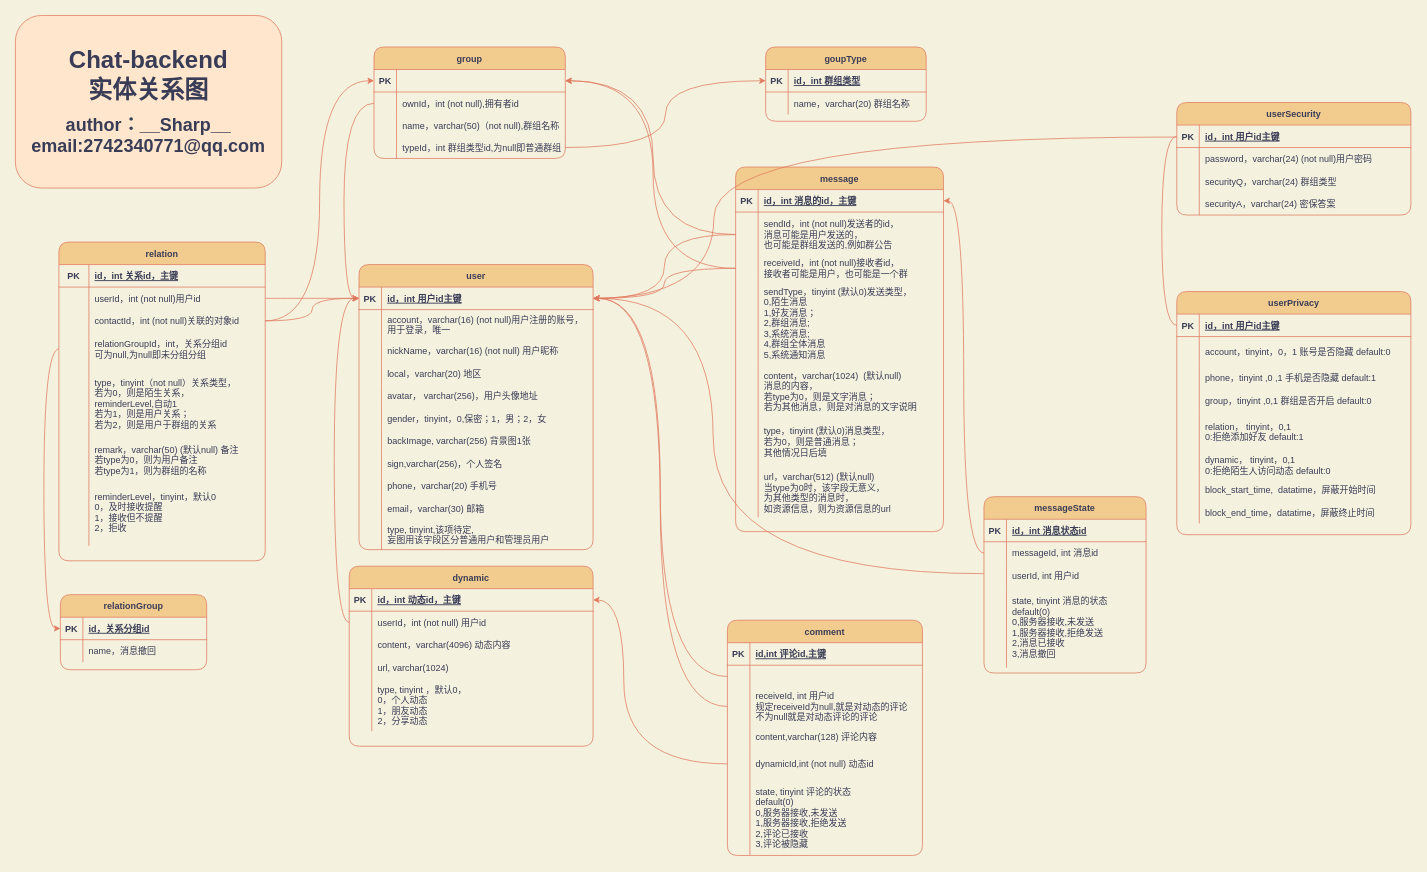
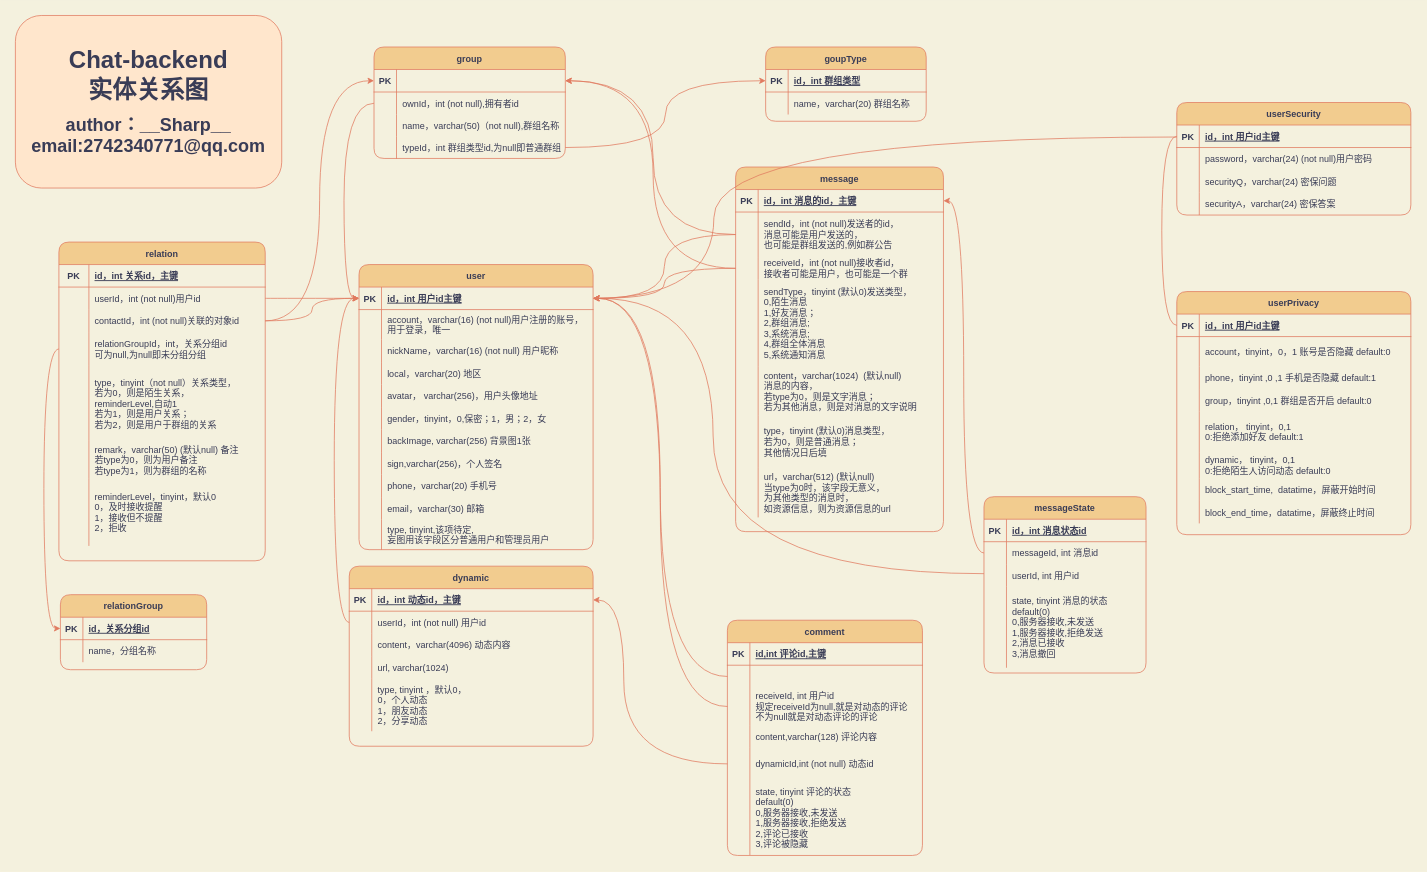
- <mxCell id="179" value="securityQ，varchar(24) 群组类型" style="shape=partialRectangle;connectable=0;fillColor=none;top=0;left=0;bottom=0;right=0;align=left;spacingLeft=6;overflow=hidden;fontColor=#393C56;strokeColor=#E07A5F;rounded=1;" parent="177" vertex="1"><mxGeometry x="30" width="282" height="30" as="geometry" /></mxCell>
+ <mxCell id="179" value="securityQ，varchar(24) 密保问题" style="shape=partialRectangle;connectable=0;fillColor=none;top=0;left=0;bottom=0;right=0;align=left;spacingLeft=6;overflow=hidden;fontColor=#393C56;strokeColor=#E07A5F;rounded=1;" parent="177" vertex="1"><mxGeometry x="30" width="282" height="30" as="geometry" /></mxCell>
- <mxCell id="123" value="name，消息撤回" style="shape=partialRectangle;connectable=0;fillColor=none;top=0;left=0;bottom=0;right=0;align=left;spacingLeft=6;overflow=hidden;fontColor=#393C56;strokeColor=#E07A5F;rounded=1;" parent="121" vertex="1"><mxGeometry x="30" width="165" height="30" as="geometry" /></mxCell>
+ <mxCell id="123" value="name，分组名称" style="shape=partialRectangle;connectable=0;fillColor=none;top=0;left=0;bottom=0;right=0;align=left;spacingLeft=6;overflow=hidden;fontColor=#393C56;strokeColor=#E07A5F;rounded=1;" parent="121" vertex="1"><mxGeometry x="30" width="165" height="30" as="geometry" /></mxCell>
